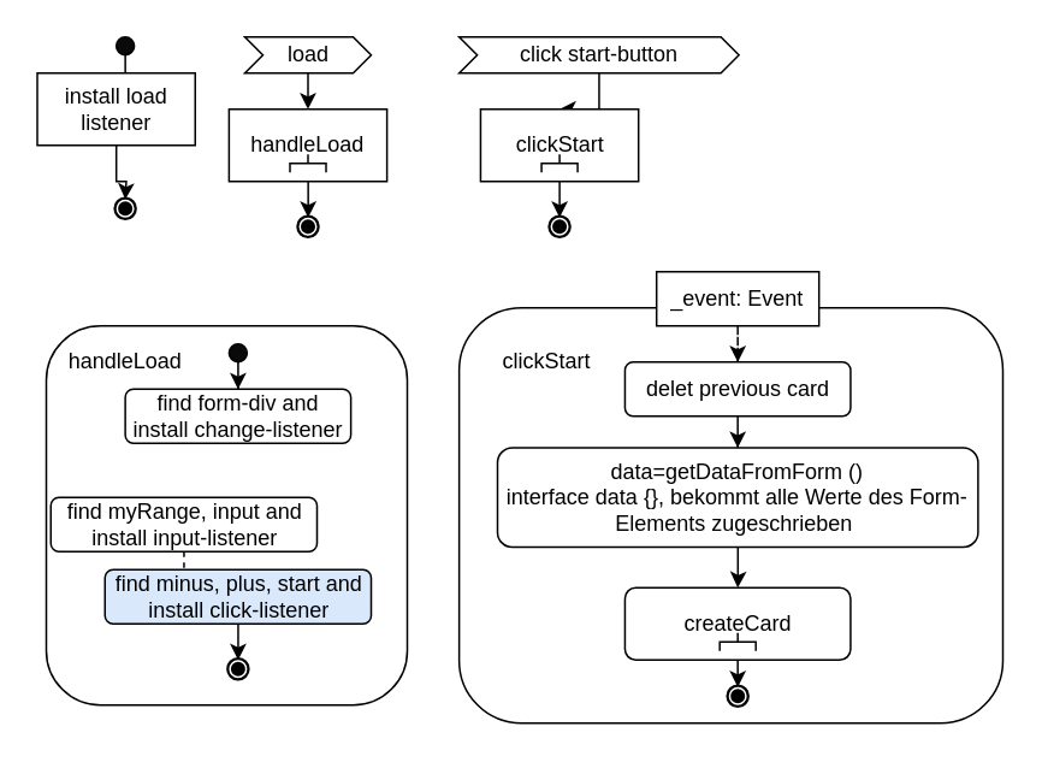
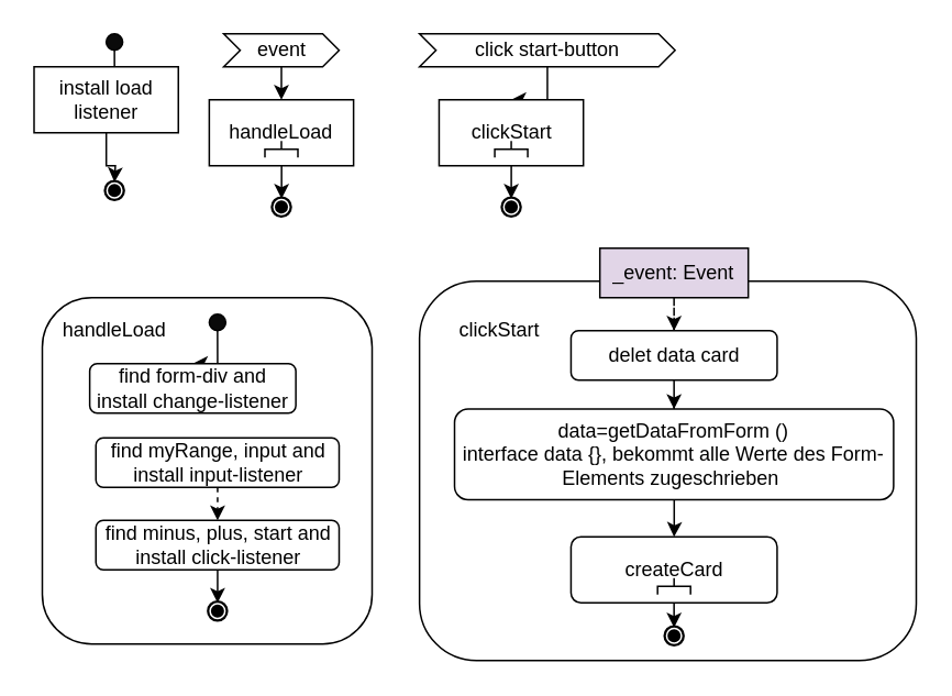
- <mxCell id="8" value="load" style="html=1;shadow=0;dashed=0;align=center;verticalAlign=middle;shape=mxgraph.arrows2.arrow;dy=0;dx=10;notch=10;fillColor=#FFFFFF;" vertex="1" parent="1"><mxGeometry x="135" y="20" width="70" height="20" as="geometry" /></mxCell>
+ <mxCell id="8" value="event" style="html=1;shadow=0;dashed=0;align=center;verticalAlign=middle;shape=mxgraph.arrows2.arrow;dy=0;dx=10;notch=10;fillColor=#FFFFFF;" vertex="1" parent="1"><mxGeometry x="135" y="20" width="70" height="20" as="geometry" /></mxCell>
- <mxCell id="35" value="_event: Event" style="rounded=0;whiteSpace=wrap;html=1;fillColor=#FFFFFF;" vertex="1" parent="1"><mxGeometry x="363.13" y="150" width="90" height="30" as="geometry" /></mxCell>
+ <mxCell id="35" value="_event: Event" style="rounded=0;whiteSpace=wrap;html=1;fillColor=#e1d5e7;" vertex="1" parent="1"><mxGeometry x="363.13" y="150" width="90" height="30" as="geometry" /></mxCell>
- <mxCell id="38" value="delet previous card" style="rounded=1;whiteSpace=wrap;html=1;fillColor=#FFFFFF;" vertex="1" parent="1"><mxGeometry x="345.63" y="200" width="125" height="30" as="geometry" /></mxCell>
+ <mxCell id="38" value="delet data card" style="rounded=1;whiteSpace=wrap;html=1;fillColor=#FFFFFF;" vertex="1" parent="1"><mxGeometry x="345.63" y="200" width="125" height="30" as="geometry" /></mxCell>
- <mxCell id="17" value="find form-div and install change-listener" style="rounded=1;whiteSpace=wrap;html=1;fillColor=#FFFFFF;" vertex="1" parent="1"><mxGeometry x="68.75" y="215" width="125" height="30" as="geometry" /></mxCell>
+ <mxCell id="17" value="find form-div and install change-listener" style="rounded=1;whiteSpace=wrap;html=1;fillColor=#FFFFFF;" vertex="1" parent="1"><mxGeometry x="53.75" y="220" width="125" height="30" as="geometry" /></mxCell>
- <mxCell id="19" value="find myRange, input and install input-listener" style="rounded=1;whiteSpace=wrap;html=1;fillColor=#FFFFFF;" vertex="1" parent="1"><mxGeometry x="27.5" y="275" width="147.5" height="30" as="geometry" /></mxCell>
+ <mxCell id="19" value="find myRange, input and install input-listener" style="rounded=1;whiteSpace=wrap;html=1;fillColor=#FFFFFF;" vertex="1" parent="1"><mxGeometry x="57.5" y="265" width="147.5" height="30" as="geometry" /></mxCell>
- <mxCell id="21" value="find minus, plus, start and install click-listener" style="rounded=1;whiteSpace=wrap;html=1;fillColor=#dae8fc;" vertex="1" parent="1"><mxGeometry x="57.5" y="315" width="147.5" height="30" as="geometry" /></mxCell>
+ <mxCell id="21" value="find minus, plus, start and install click-listener" style="rounded=1;whiteSpace=wrap;html=1;fillColor=#FFFFFF;" vertex="1" parent="1"><mxGeometry x="57.5" y="315" width="147.5" height="30" as="geometry" /></mxCell>
